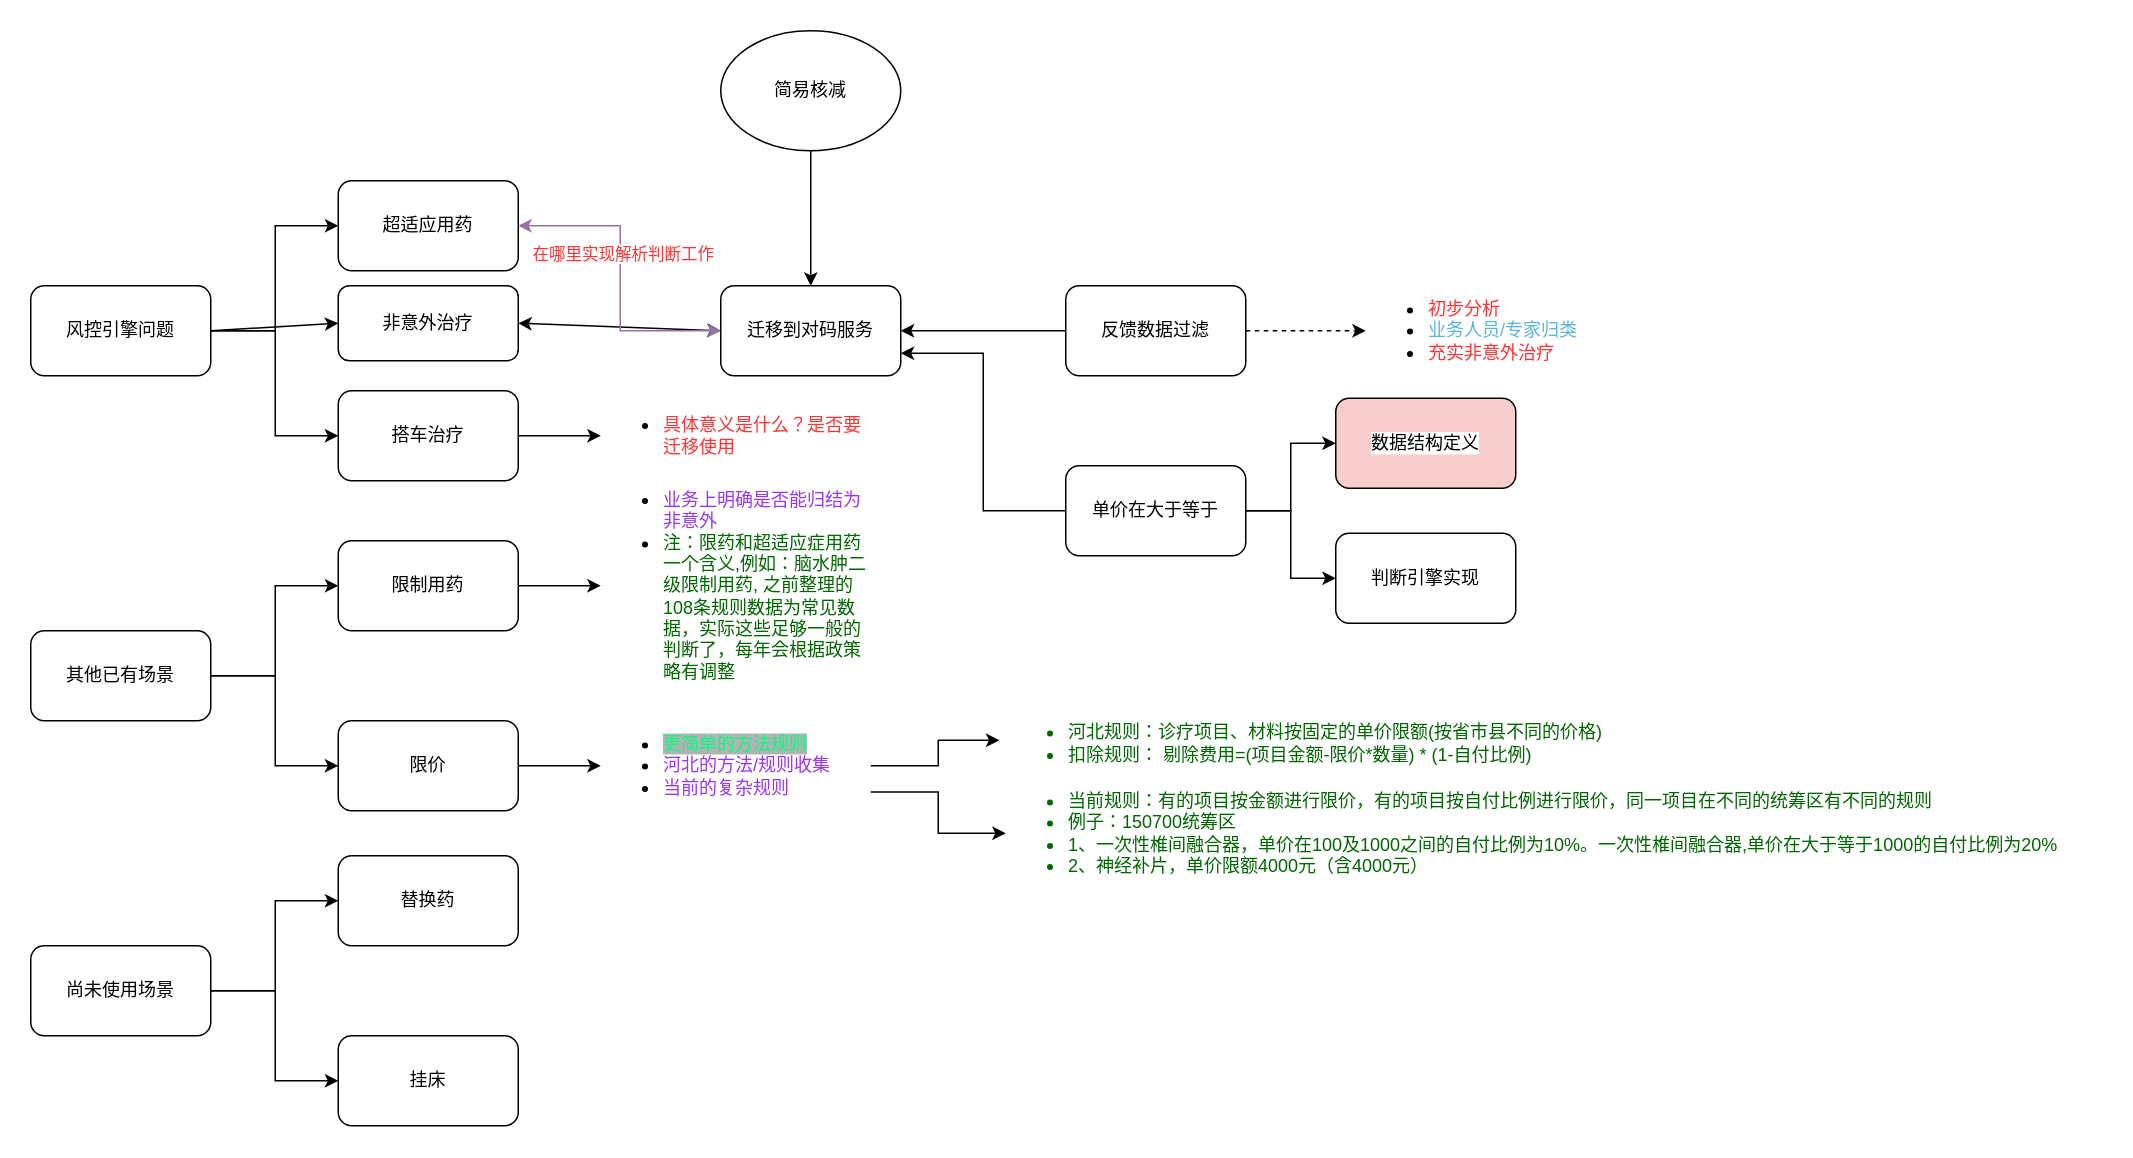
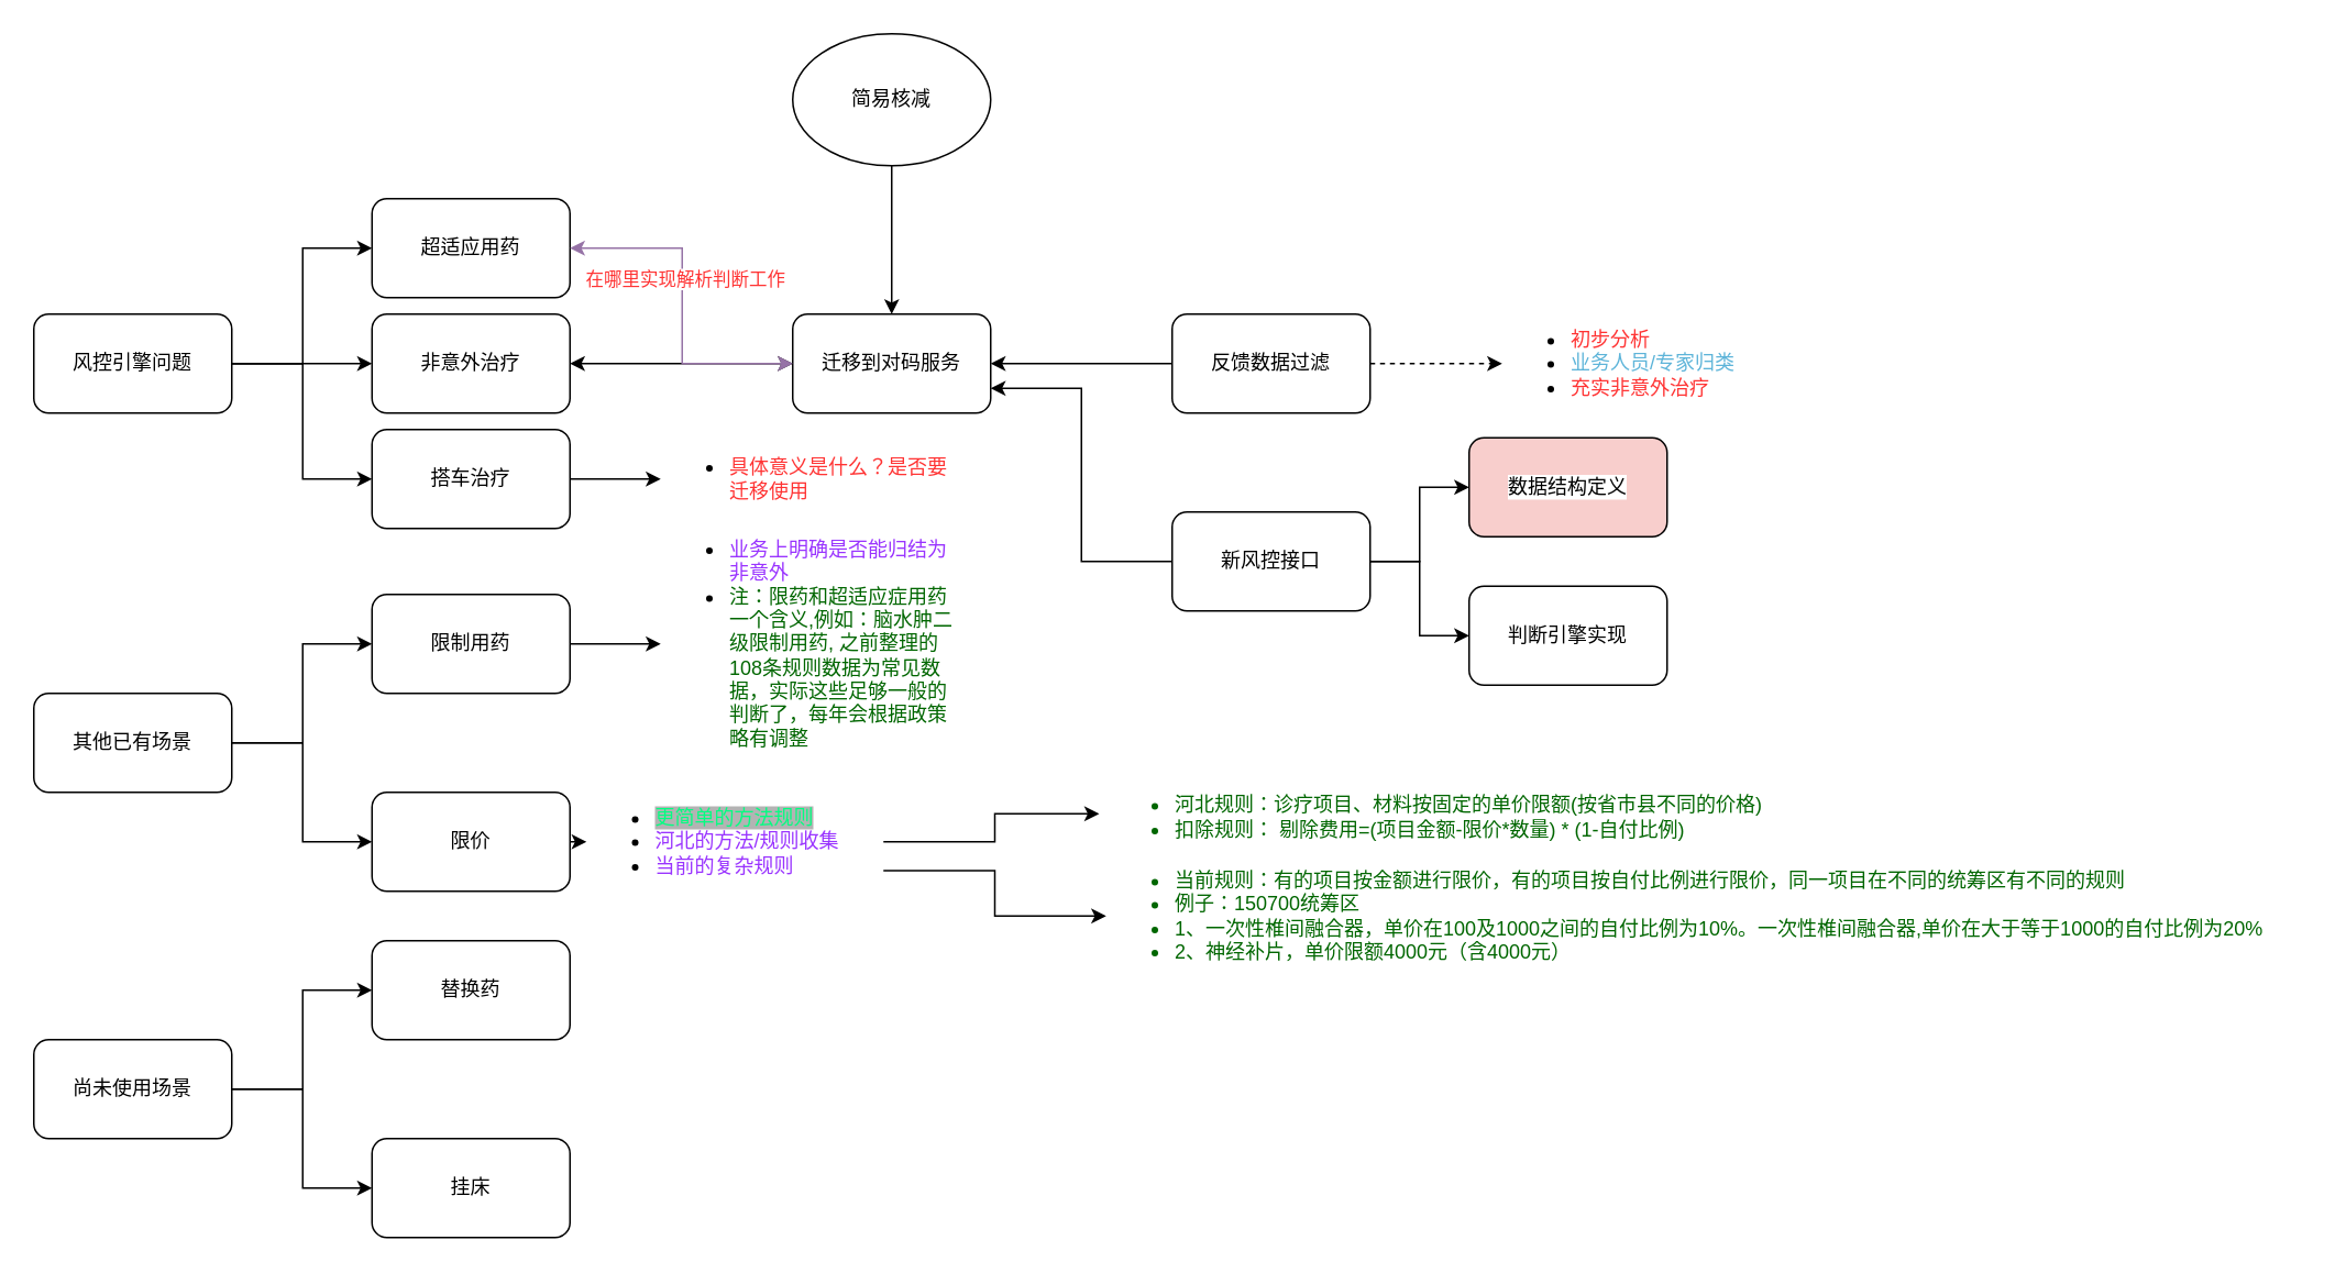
- <mxCell id="4" value="非意外治疗" style="rounded=1;whiteSpace=wrap;html=1;" parent="1" vertex="1"><mxGeometry x="225" y="190" width="120" height="50" as="geometry" /></mxCell>
+ <mxCell id="4" value="非意外治疗" style="rounded=1;whiteSpace=wrap;html=1;" parent="1" vertex="1"><mxGeometry x="225" y="190" width="120" height="60" as="geometry" /></mxCell>
- <mxCell id="36" value="单价在大于等于" style="rounded=1;whiteSpace=wrap;html=1;" parent="1" vertex="1"><mxGeometry x="710" y="310" width="120" height="60" as="geometry" /></mxCell>
+ <mxCell id="36" value="新风控接口" style="rounded=1;whiteSpace=wrap;html=1;" parent="1" vertex="1"><mxGeometry x="710" y="310" width="120" height="60" as="geometry" /></mxCell>
- <mxCell id="24" value="&lt;ul&gt;&lt;li&gt;&lt;font style=&quot;background-color: rgb(179, 179, 179);&quot; color=&quot;#00ff80&quot;&gt;更简单的方法规则&lt;/font&gt;&lt;/li&gt;&lt;li&gt;&lt;font color=&quot;#9933ff&quot;&gt;河北的方法/规则收集&lt;/font&gt;&lt;/li&gt;&lt;li&gt;&lt;font color=&quot;#9933ff&quot;&gt;当前的复杂规则&lt;/font&gt;&lt;/li&gt;&lt;/ul&gt;" style="text;html=1;strokeColor=none;fillColor=none;align=left;verticalAlign=middle;whiteSpace=wrap;rounded=0;" parent="1" vertex="1"><mxGeometry x="400" y="475" width="180" height="70" as="geometry" /></mxCell>
+ <mxCell id="24" value="&lt;ul&gt;&lt;li&gt;&lt;font style=&quot;background-color: rgb(179, 179, 179);&quot; color=&quot;#00ff80&quot;&gt;更简单的方法规则&lt;/font&gt;&lt;/li&gt;&lt;li&gt;&lt;font color=&quot;#9933ff&quot;&gt;河北的方法/规则收集&lt;/font&gt;&lt;/li&gt;&lt;li&gt;&lt;font color=&quot;#9933ff&quot;&gt;当前的复杂规则&lt;/font&gt;&lt;/li&gt;&lt;/ul&gt;" style="text;html=1;strokeColor=none;fillColor=none;align=left;verticalAlign=middle;whiteSpace=wrap;rounded=0;" parent="1" vertex="1"><mxGeometry x="355" y="475" width="180" height="70" as="geometry" /></mxCell>
